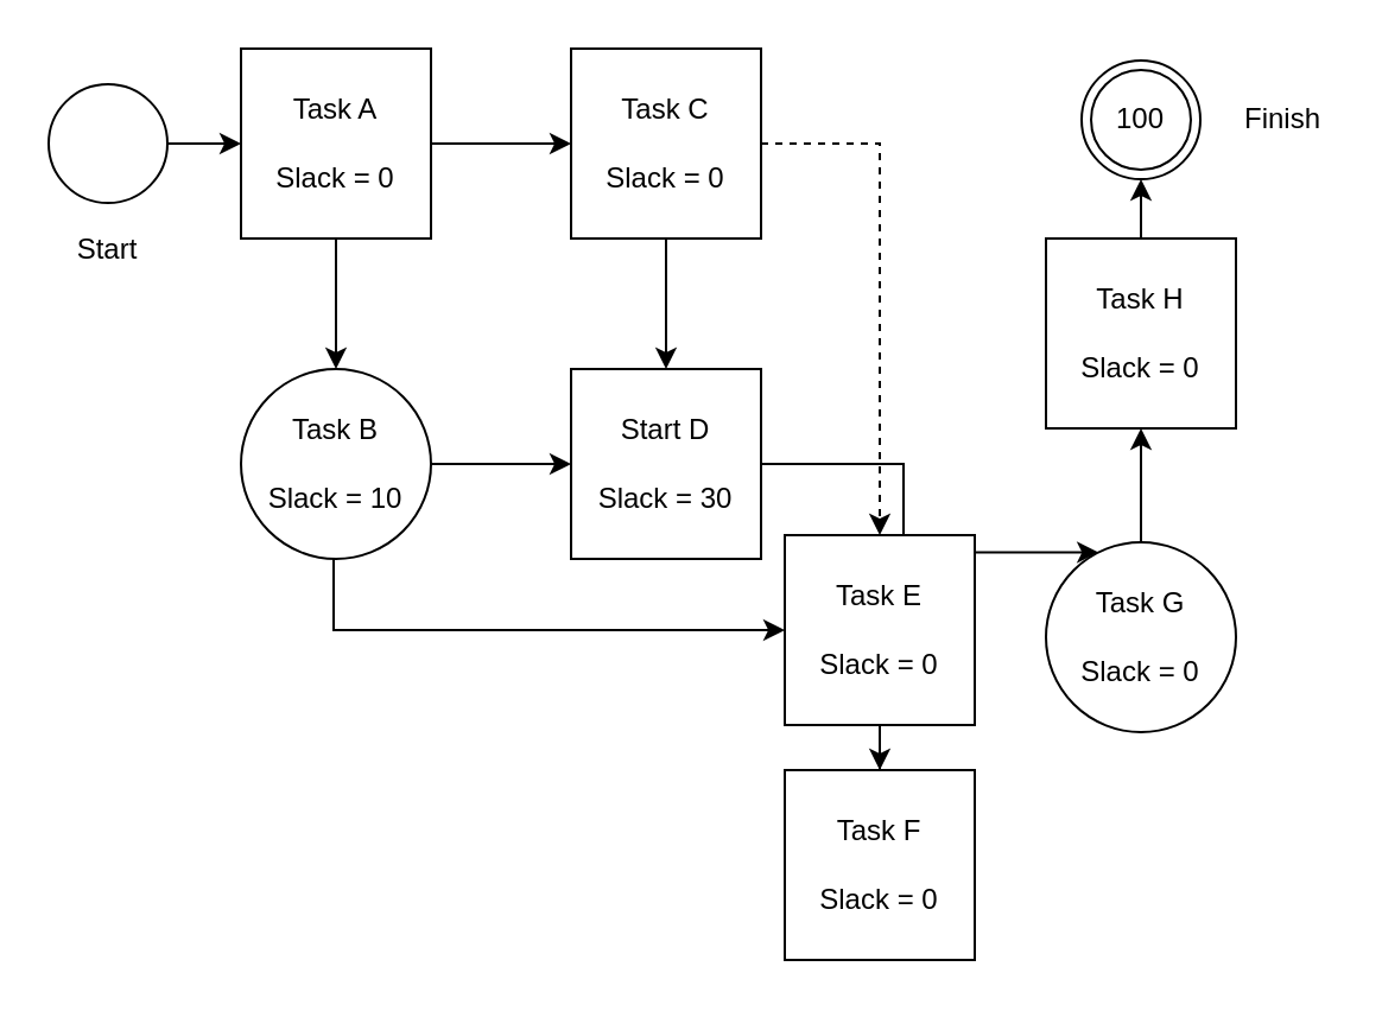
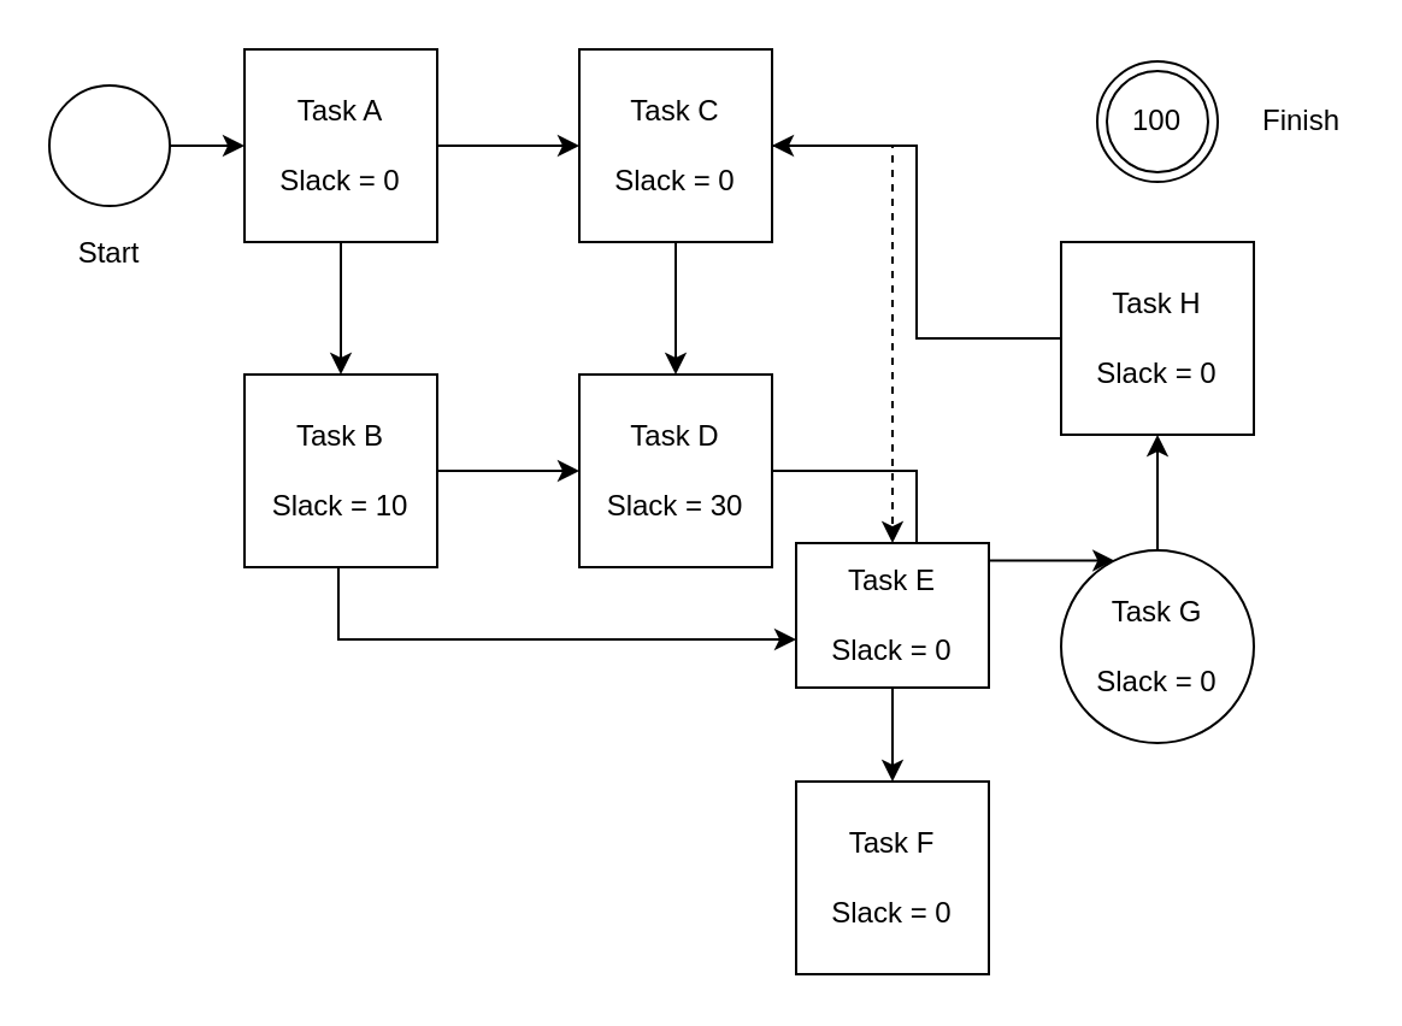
- <mxCell id="19" style="edgeStyle=orthogonalEdgeStyle;rounded=0;orthogonalLoop=1;jettySize=auto;html=1;entryX=0.5;entryY=1;entryDx=0;entryDy=0;" parent="1" source="20" target="4" edge="1"><mxGeometry relative="1" as="geometry" /></mxCell>
+ <mxCell id="19" style="edgeStyle=orthogonalEdgeStyle;rounded=0;orthogonalLoop=1;jettySize=auto;html=1;" parent="1" source="20" target="15" edge="1"><mxGeometry relative="1" as="geometry" /></mxCell>
- <mxCell id="10" value="Task B&lt;br&gt;&lt;br&gt;Slack = 10" style="ellipse;whiteSpace=wrap;html=1;aspect=fixed;" parent="1" vertex="1"><mxGeometry x="101" y="155" width="80" height="80" as="geometry" /></mxCell>
+ <mxCell id="10" value="Task B&lt;br&gt;&lt;br&gt;Slack = 10" style="whiteSpace=wrap;html=1;aspect=fixed;" parent="1" vertex="1"><mxGeometry x="101" y="155" width="80" height="80" as="geometry" /></mxCell>
- <mxCell id="12" value="Start D&lt;br&gt;&lt;br&gt;Slack = 30" style="whiteSpace=wrap;html=1;aspect=fixed;" parent="1" vertex="1"><mxGeometry x="240" y="155" width="80" height="80" as="geometry" /></mxCell>
+ <mxCell id="12" value="Task D&lt;br&gt;&lt;br&gt;Slack = 30" style="whiteSpace=wrap;html=1;aspect=fixed;" parent="1" vertex="1"><mxGeometry x="240" y="155" width="80" height="80" as="geometry" /></mxCell>
- <mxCell id="17" value="Task E&lt;br&gt;&lt;br&gt;Slack = 0" style="whiteSpace=wrap;html=1;aspect=fixed;" parent="1" vertex="1"><mxGeometry x="330" y="225" width="80" height="80" as="geometry" /></mxCell>
+ <mxCell id="17" value="Task E&lt;br&gt;&lt;br&gt;Slack = 0" style="whiteSpace=wrap;html=1;aspect=fixed;" parent="1" vertex="1"><mxGeometry x="330" y="225" width="80" height="60" as="geometry" /></mxCell>
